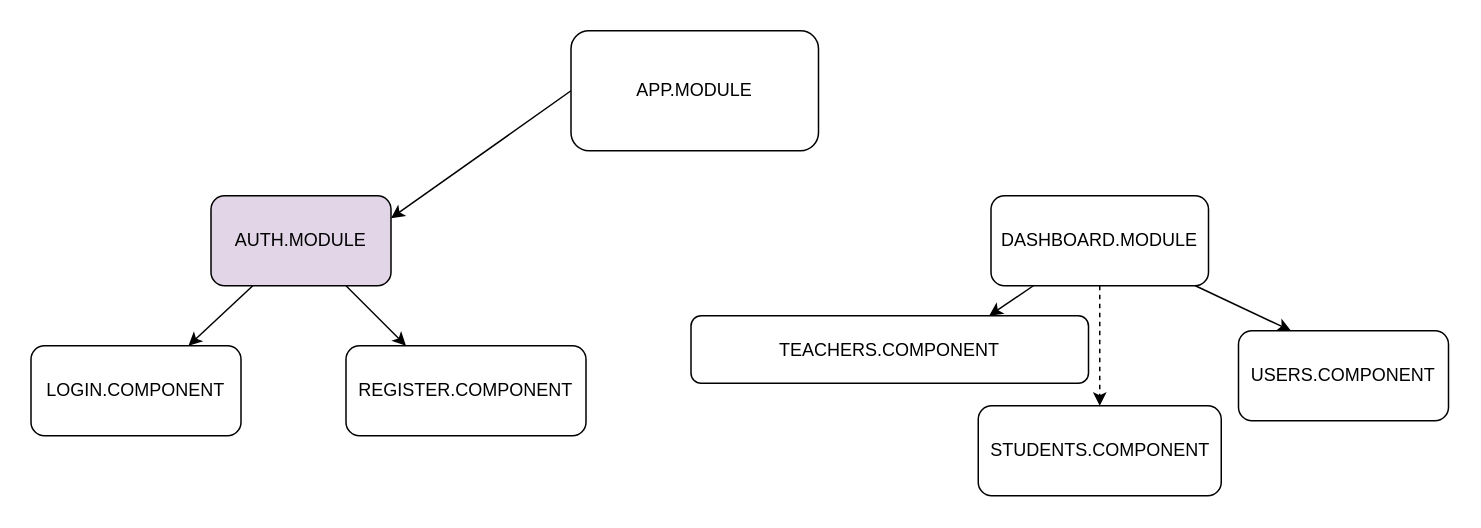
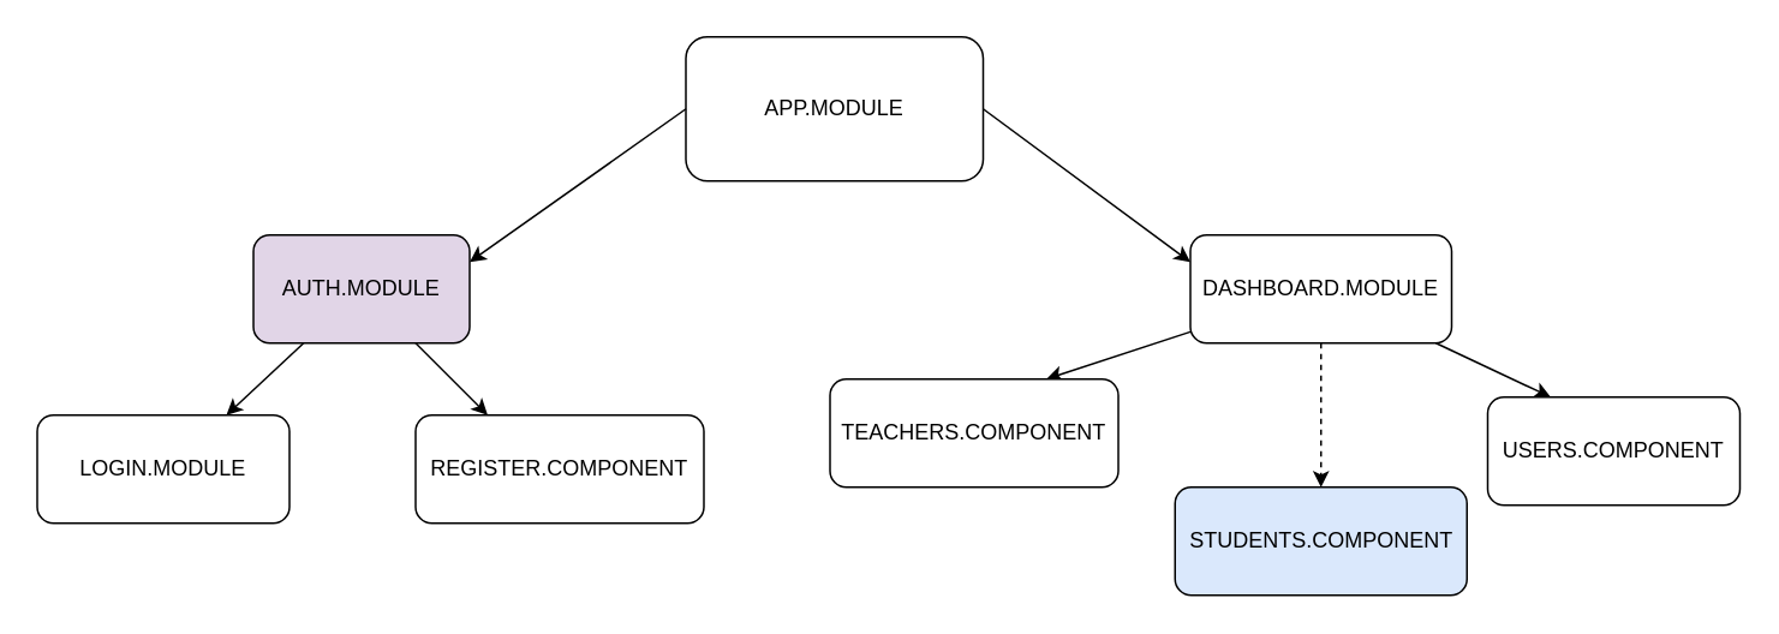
+ <mxCell id="11" value="" style="endArrow=classic;html=1;exitX=1;exitY=0.5;exitDx=0;exitDy=0;entryX=0;entryY=0.25;entryDx=0;entryDy=0;" parent="1" source="2" target="9" edge="1"><mxGeometry width="50" height="50" relative="1" as="geometry"><mxPoint x="450" y="380" as="sourcePoint" /><mxPoint x="500" y="330" as="targetPoint" /></mxGeometry></mxCell>
- <mxCell id="14" value="TEACHERS.COMPONENT" style="rounded=1;whiteSpace=wrap;html=1;" parent="1" vertex="1"><mxGeometry x="460" y="210" width="265" height="45" as="geometry" /></mxCell>
+ <mxCell id="14" value="TEACHERS.COMPONENT" style="rounded=1;whiteSpace=wrap;html=1;" parent="1" vertex="1"><mxGeometry x="460" y="210" width="160" height="60" as="geometry" /></mxCell>
- <mxCell id="15" value="LOGIN.COMPONENT" style="rounded=1;whiteSpace=wrap;html=1;" vertex="1" parent="1"><mxGeometry x="20" y="230" width="140" height="60" as="geometry" /></mxCell>
+ <mxCell id="15" value="LOGIN.MODULE" style="rounded=1;whiteSpace=wrap;html=1;" vertex="1" parent="1"><mxGeometry x="20" y="230" width="140" height="60" as="geometry" /></mxCell>
- <mxCell id="13" value="STUDENTS.COMPONENT" style="rounded=1;whiteSpace=wrap;html=1;" parent="1" vertex="1"><mxGeometry x="651.5" y="270" width="162" height="60" as="geometry" /></mxCell>
+ <mxCell id="13" value="STUDENTS.COMPONENT" style="rounded=1;whiteSpace=wrap;html=1;fillColor=#dae8fc;" parent="1" vertex="1"><mxGeometry x="651.5" y="270" width="162" height="60" as="geometry" /></mxCell>
